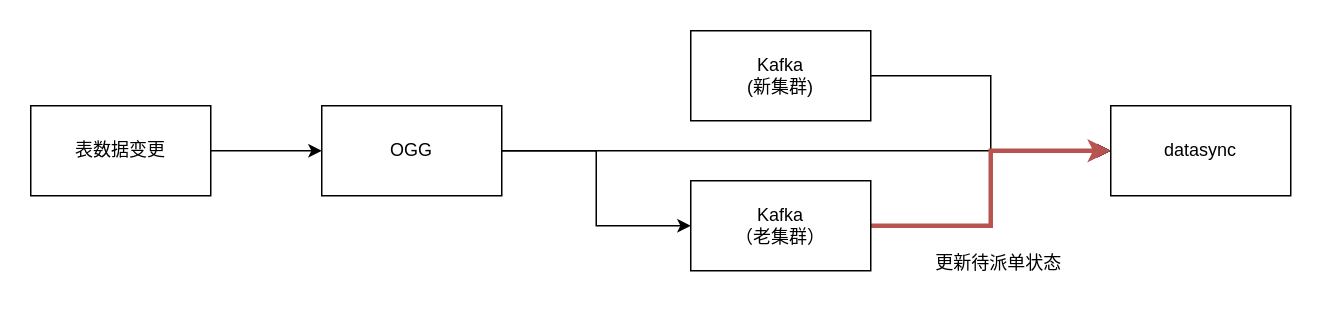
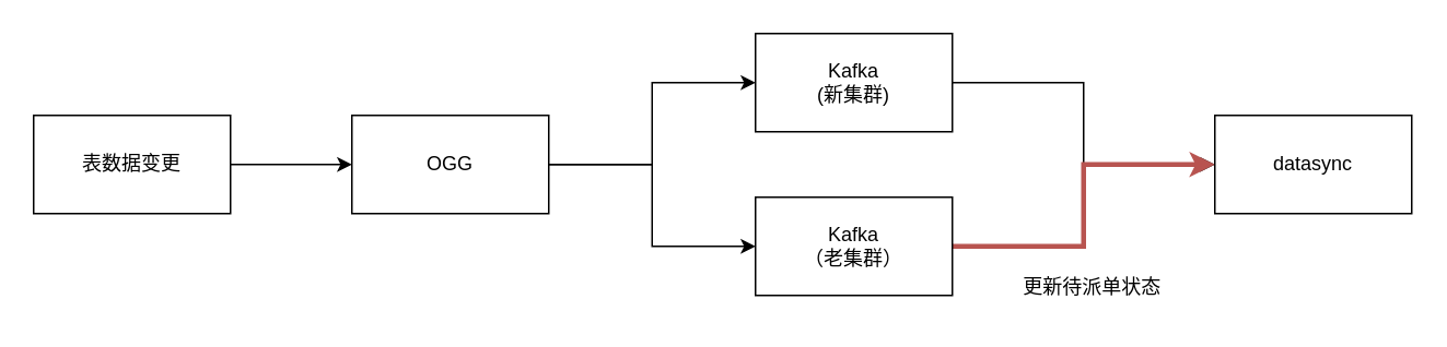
- <mxCell id="4" style="edgeStyle=orthogonalEdgeStyle;rounded=0;orthogonalLoop=1;jettySize=auto;html=1;exitX=1;exitY=0.5;exitDx=0;exitDy=0;" edge="1" parent="1" source="6" target="11"><mxGeometry relative="1" as="geometry" /></mxCell>
+ <mxCell id="4" style="edgeStyle=orthogonalEdgeStyle;rounded=0;orthogonalLoop=1;jettySize=auto;html=1;exitX=1;exitY=0.5;exitDx=0;exitDy=0;entryX=0;entryY=0.5;entryDx=0;entryDy=0;" edge="1" parent="1" source="6" target="8"><mxGeometry relative="1" as="geometry" /></mxCell>
